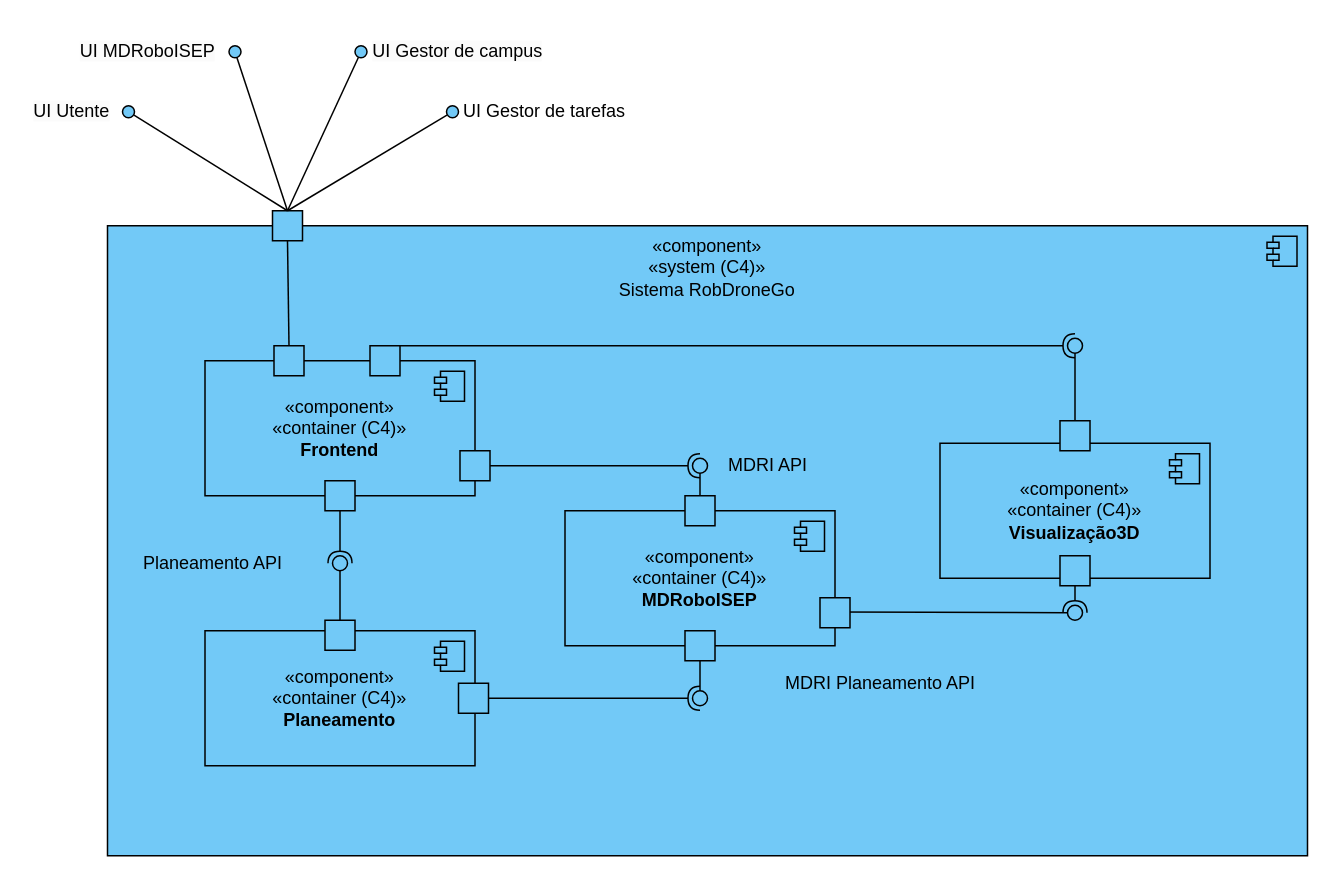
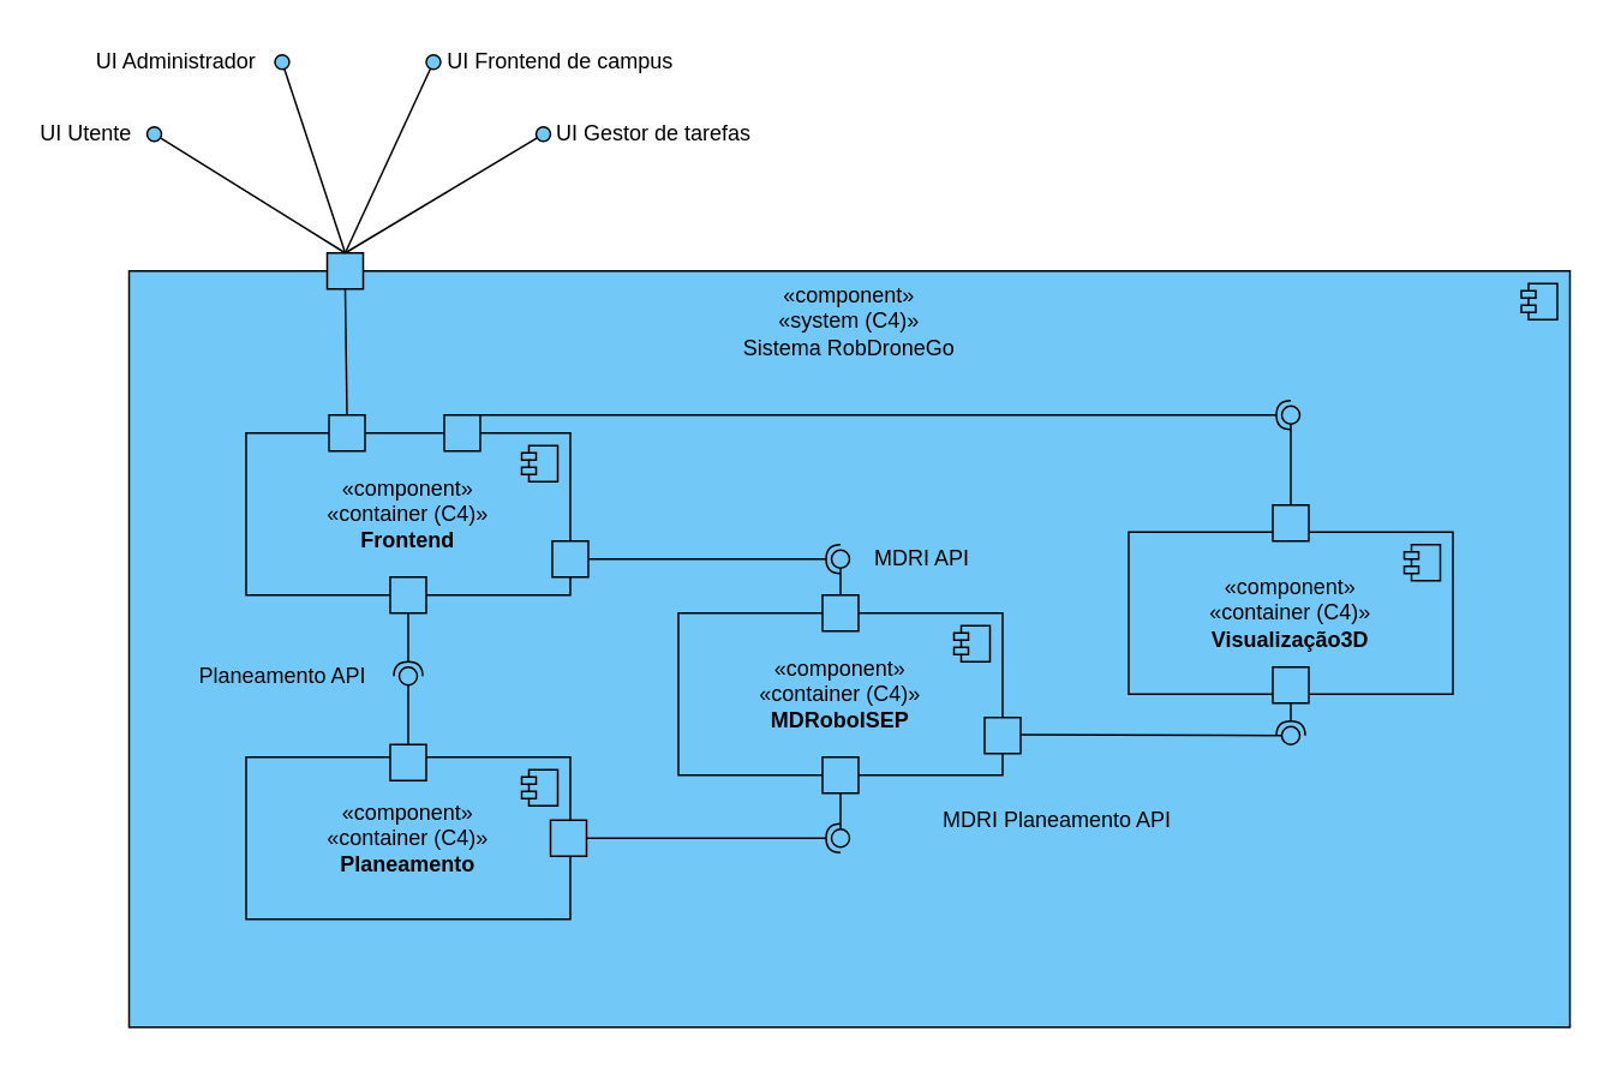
- <mxCell id="50" value="&lt;span style=&quot;color: rgb(0, 0, 0); font-family: Helvetica; font-size: 12px; font-style: normal; font-variant-ligatures: normal; font-variant-caps: normal; font-weight: 400; letter-spacing: normal; orphans: 2; text-align: center; text-indent: 0px; text-transform: none; widows: 2; word-spacing: 0px; -webkit-text-stroke-width: 0px; background-color: rgb(251, 251, 251); text-decoration-thickness: initial; text-decoration-style: initial; text-decoration-color: initial; float: none; display: inline !important;&quot;&gt;UI MDRoboISEP&lt;/span&gt;" style="text;whiteSpace=wrap;html=1;" parent="1" vertex="1"><mxGeometry x="51" y="20" width="140" height="40" as="geometry" /></mxCell>
+ <mxCell id="50" value="&lt;span style=&quot;color: rgb(0, 0, 0); font-family: Helvetica; font-size: 12px; font-style: normal; font-variant-ligatures: normal; font-variant-caps: normal; font-weight: 400; letter-spacing: normal; orphans: 2; text-align: center; text-indent: 0px; text-transform: none; widows: 2; word-spacing: 0px; -webkit-text-stroke-width: 0px; background-color: rgb(251, 251, 251); text-decoration-thickness: initial; text-decoration-style: initial; text-decoration-color: initial; float: none; display: inline !important;&quot;&gt;UI Administrador&lt;/span&gt;" style="text;whiteSpace=wrap;html=1;" parent="1" vertex="1"><mxGeometry x="51" y="20" width="140" height="40" as="geometry" /></mxCell>
- <mxCell id="49" value="&lt;span style=&quot;color: rgb(0, 0, 0); font-family: Helvetica; font-size: 12px; font-style: normal; font-variant-ligatures: normal; font-variant-caps: normal; font-weight: 400; letter-spacing: normal; orphans: 2; text-align: center; text-indent: 0px; text-transform: none; widows: 2; word-spacing: 0px; -webkit-text-stroke-width: 0px; background-color: rgb(251, 251, 251); text-decoration-thickness: initial; text-decoration-style: initial; text-decoration-color: initial; float: none; display: inline !important;&quot;&gt;UI Gestor de campus&lt;/span&gt;" style="text;whiteSpace=wrap;html=1;" parent="1" vertex="1"><mxGeometry x="246" y="20" width="140" height="40" as="geometry" /></mxCell>
+ <mxCell id="49" value="&lt;span style=&quot;color: rgb(0, 0, 0); font-family: Helvetica; font-size: 12px; font-style: normal; font-variant-ligatures: normal; font-variant-caps: normal; font-weight: 400; letter-spacing: normal; orphans: 2; text-align: center; text-indent: 0px; text-transform: none; widows: 2; word-spacing: 0px; -webkit-text-stroke-width: 0px; background-color: rgb(251, 251, 251); text-decoration-thickness: initial; text-decoration-style: initial; text-decoration-color: initial; float: none; display: inline !important;&quot;&gt;UI Frontend de campus&lt;/span&gt;" style="text;whiteSpace=wrap;html=1;" parent="1" vertex="1"><mxGeometry x="246" y="20" width="140" height="40" as="geometry" /></mxCell>
- <mxCell id="41" value="Planeamento API" style="text;html=1;align=center;verticalAlign=middle;resizable=0;points=[];autosize=1;strokeColor=none;fillColor=none;" parent="1" vertex="1"><mxGeometry x="81" y="360" width="120" height="30" as="geometry" /></mxCell>
+ <mxCell id="41" value="Planeamento API" style="text;html=1;align=center;verticalAlign=middle;resizable=0;points=[];autosize=1;strokeColor=none;fillColor=none;" parent="1" vertex="1"><mxGeometry x="96" y="360" width="120" height="30" as="geometry" /></mxCell>
